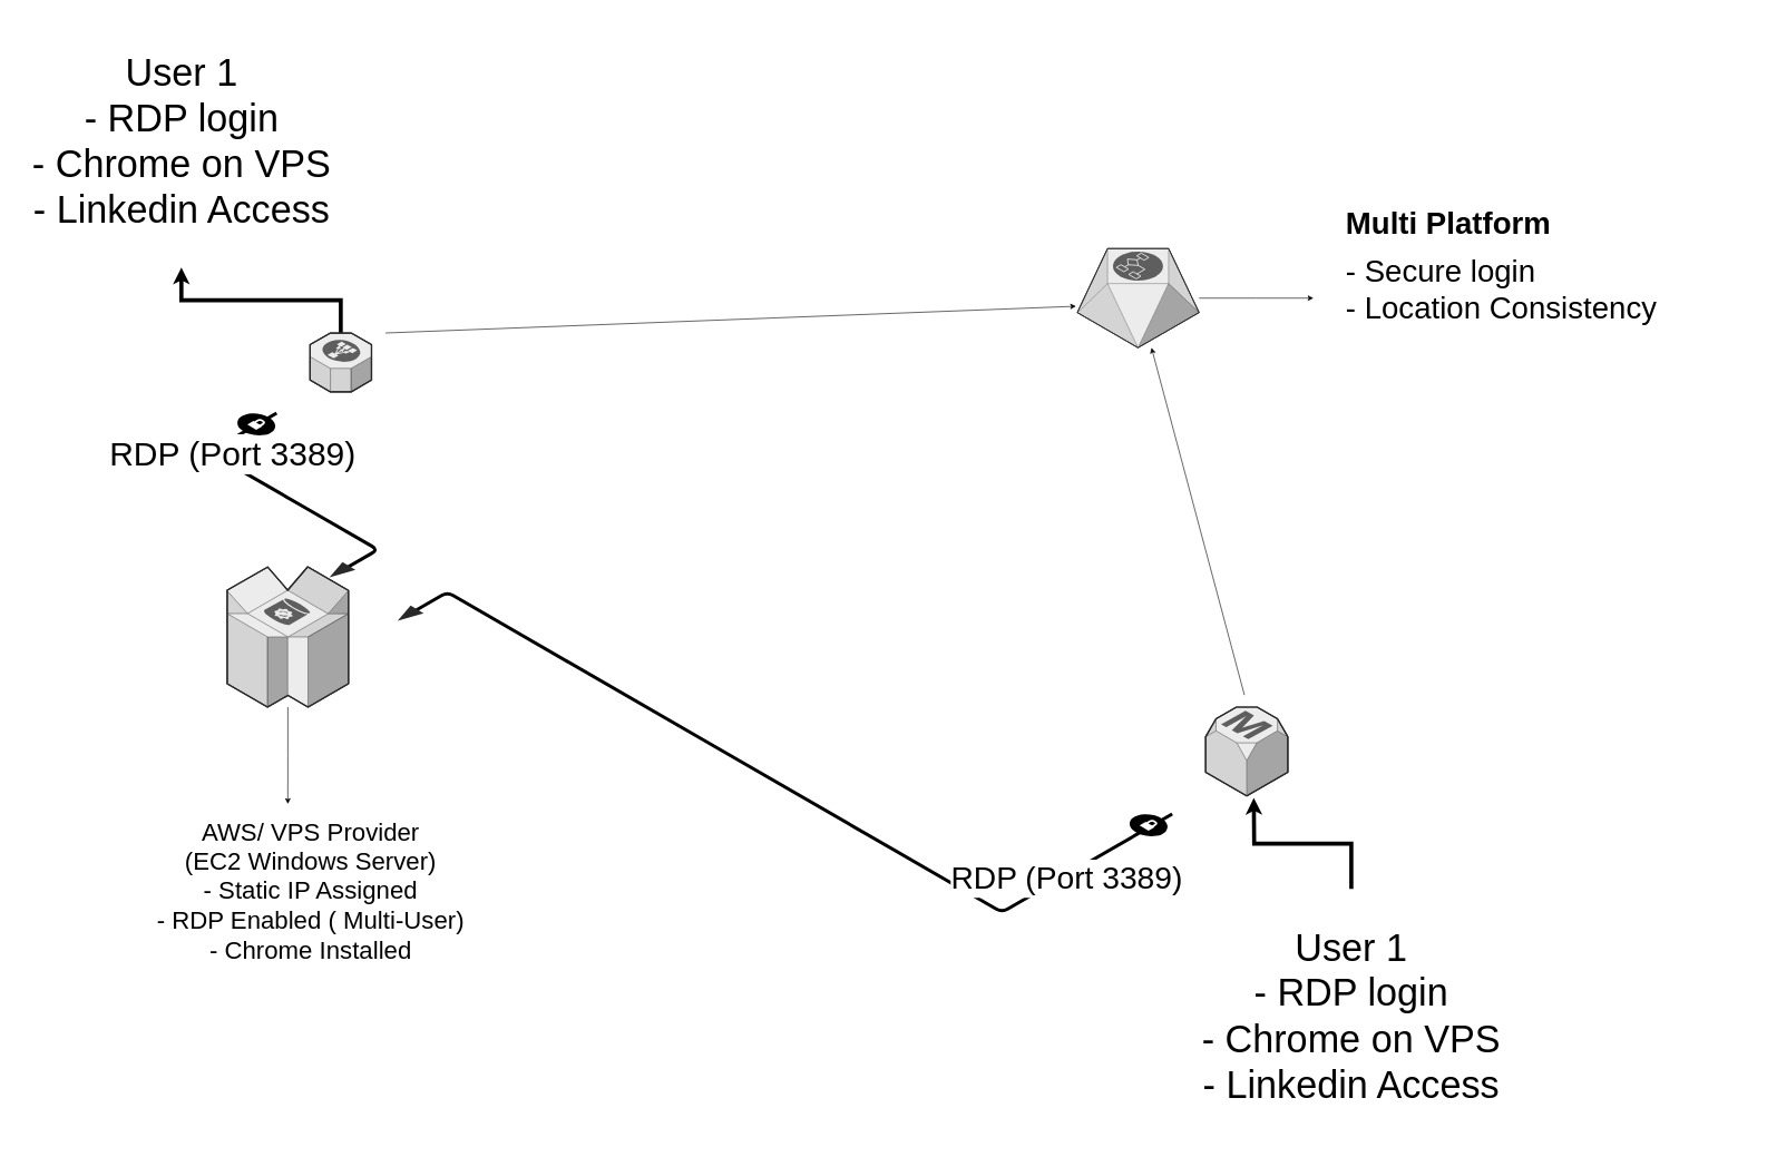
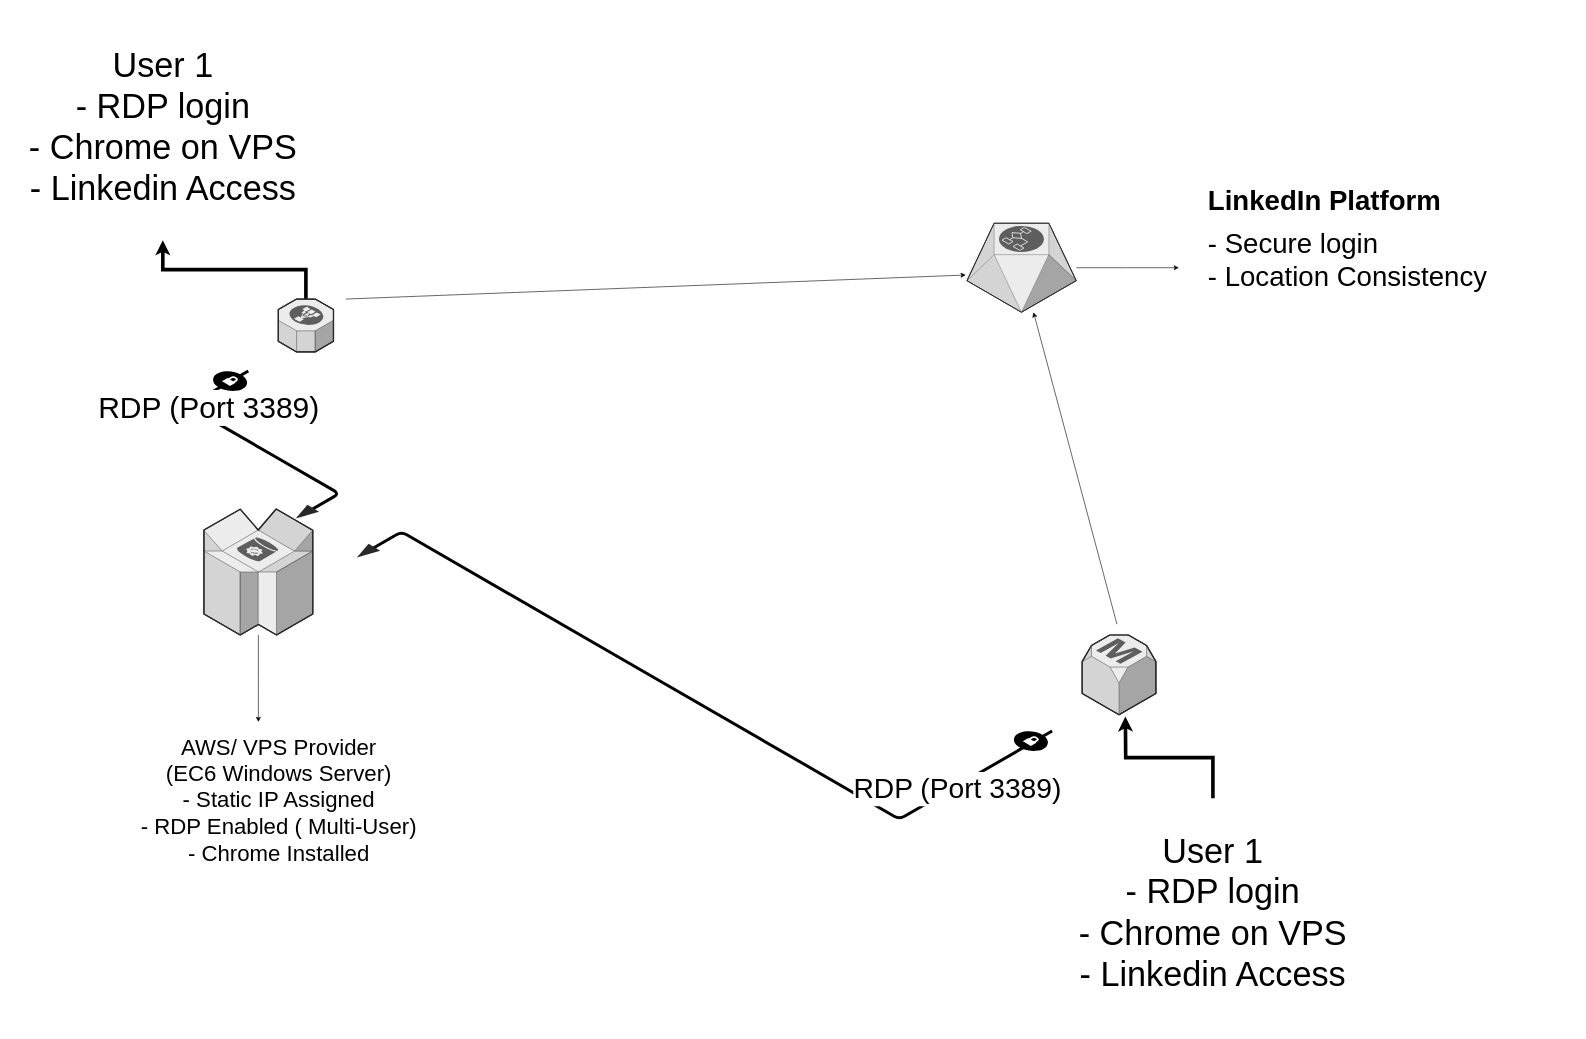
- <mxCell id="23" value="&lt;h1 style=&quot;margin-top: 0px;&quot;&gt;&lt;font style=&quot;font-size: 46px;&quot;&gt;Multi Platform&lt;/font&gt;&lt;/h1&gt;&lt;div&gt;&lt;font style=&quot;font-size: 46px;&quot;&gt;- Secure login&lt;/font&gt;&lt;/div&gt;&lt;div&gt;&lt;span style=&quot;font-size: 46px;&quot;&gt;- Location Consistency&lt;/span&gt;&lt;/div&gt;&lt;div&gt;&lt;font style=&quot;font-size: 46px;&quot;&gt;&lt;br&gt;&lt;/font&gt;&lt;/div&gt;" style="text;html=1;whiteSpace=wrap;overflow=hidden;rounded=0;" vertex="1" parent="1"><mxGeometry x="2011" y="300" width="610" height="274.2" as="geometry" /></mxCell>
+ <mxCell id="23" value="&lt;h1 style=&quot;margin-top: 0px;&quot;&gt;&lt;font style=&quot;font-size: 46px;&quot;&gt;LinkedIn Platform&lt;/font&gt;&lt;/h1&gt;&lt;div&gt;&lt;font style=&quot;font-size: 46px;&quot;&gt;- Secure login&lt;/font&gt;&lt;/div&gt;&lt;div&gt;&lt;span style=&quot;font-size: 46px;&quot;&gt;- Location Consistency&lt;/span&gt;&lt;/div&gt;&lt;div&gt;&lt;font style=&quot;font-size: 46px;&quot;&gt;&lt;br&gt;&lt;/font&gt;&lt;/div&gt;" style="text;html=1;whiteSpace=wrap;overflow=hidden;rounded=0;" vertex="1" parent="1"><mxGeometry x="2011" y="300" width="610" height="274.2" as="geometry" /></mxCell>
- <mxCell id="15" value="&lt;font style=&quot;font-size: 37px;&quot;&gt;AWS/ VPS Provider&lt;/font&gt;&lt;div&gt;&lt;font style=&quot;font-size: 37px;&quot;&gt;(EC2 Windows Server)&lt;/font&gt;&lt;/div&gt;&lt;div&gt;&lt;font style=&quot;font-size: 37px;&quot;&gt;- Static IP Assigned&lt;/font&gt;&lt;/div&gt;&lt;div&gt;&lt;font style=&quot;font-size: 37px;&quot;&gt;- RDP Enabled ( Multi-User)&lt;/font&gt;&lt;/div&gt;&lt;div&gt;&lt;font style=&quot;font-size: 37px;&quot;&gt;- Chrome Installed&lt;/font&gt;&lt;/div&gt;" style="text;html=1;align=center;verticalAlign=middle;whiteSpace=wrap;rounded=0;" vertex="1" parent="1"><mxGeometry x="161" y="1218" width="606.25" height="232" as="geometry" /></mxCell>
+ <mxCell id="15" value="&lt;font style=&quot;font-size: 37px;&quot;&gt;AWS/ VPS Provider&lt;/font&gt;&lt;div&gt;&lt;font style=&quot;font-size: 37px;&quot;&gt;(EC6 Windows Server)&lt;/font&gt;&lt;/div&gt;&lt;div&gt;&lt;font style=&quot;font-size: 37px;&quot;&gt;- Static IP Assigned&lt;/font&gt;&lt;/div&gt;&lt;div&gt;&lt;font style=&quot;font-size: 37px;&quot;&gt;- RDP Enabled ( Multi-User)&lt;/font&gt;&lt;/div&gt;&lt;div&gt;&lt;font style=&quot;font-size: 37px;&quot;&gt;- Chrome Installed&lt;/font&gt;&lt;/div&gt;" style="text;html=1;align=center;verticalAlign=middle;whiteSpace=wrap;rounded=0;" vertex="1" parent="1"><mxGeometry x="161" y="1218" width="606.25" height="232" as="geometry" /></mxCell>
